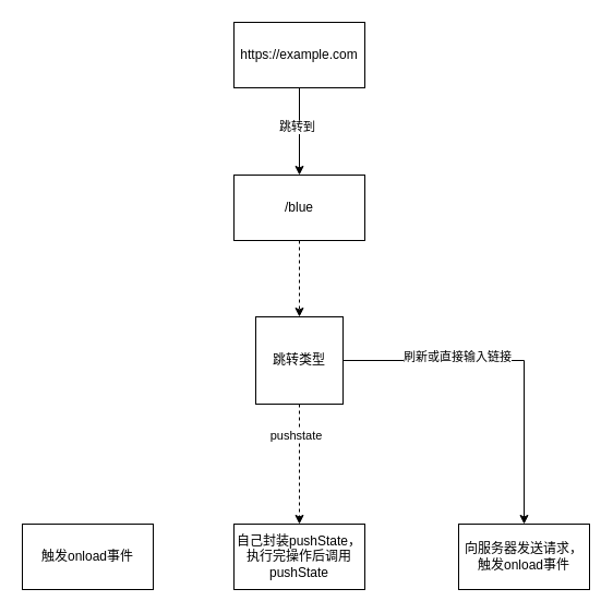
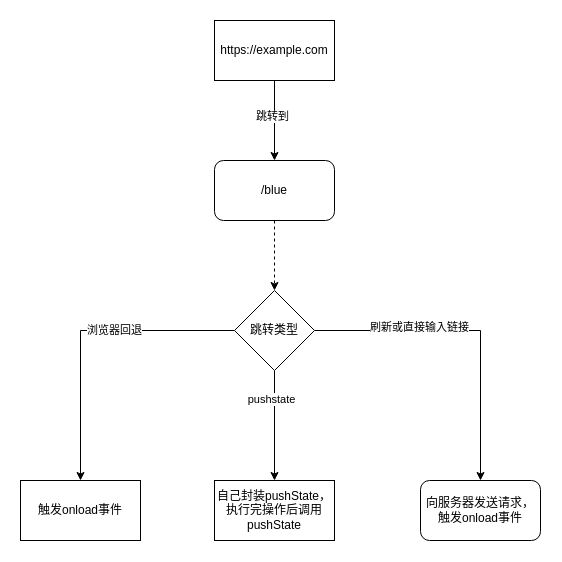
- <mxCell id="6" value="/blue" style="whiteSpace=wrap;html=1;rounded=0;" vertex="1" parent="1"><mxGeometry x="214" y="160" width="120" height="60" as="geometry" /></mxCell>
+ <mxCell id="6" value="/blue" style="whiteSpace=wrap;html=1;rounded=1;" vertex="1" parent="1"><mxGeometry x="214" y="160" width="120" height="60" as="geometry" /></mxCell>
+ <mxCell id="11" value="" style="edgeStyle=orthogonalEdgeStyle;rounded=0;orthogonalLoop=1;jettySize=auto;html=1;" edge="1" parent="1" source="13" target="16"><mxGeometry relative="1" as="geometry" /></mxCell>
+ <mxCell id="12" value="浏览器回退" style="edgeLabel;html=1;align=center;verticalAlign=middle;resizable=0;points=[];" vertex="1" connectable="0" parent="11"><mxGeometry x="-0.204" y="-1" relative="1" as="geometry"><mxPoint as="offset" /></mxGeometry></mxCell>
- <mxCell id="13" value="跳转类型" style="whiteSpace=wrap;html=1;rounded=0;" vertex="1" parent="1"><mxGeometry x="234" y="290" width="80" height="80" as="geometry" /></mxCell>
+ <mxCell id="13" value="跳转类型" style="rhombus;whiteSpace=wrap;html=1;rounded=0;" vertex="1" parent="1"><mxGeometry x="234" y="290" width="80" height="80" as="geometry" /></mxCell>
- <mxCell id="9" value="" style="edgeStyle=orthogonalEdgeStyle;rounded=0;orthogonalLoop=1;jettySize=auto;html=1;dashed=1;" edge="1" parent="1" source="13" target="15"><mxGeometry relative="1" as="geometry" /></mxCell>
+ <mxCell id="9" value="" style="edgeStyle=orthogonalEdgeStyle;rounded=0;orthogonalLoop=1;jettySize=auto;html=1;" edge="1" parent="1" source="13" target="15"><mxGeometry relative="1" as="geometry" /></mxCell>
- <mxCell id="14" value="向服务器发送请求，触发onload事件" style="whiteSpace=wrap;html=1;rounded=0;" vertex="1" parent="1"><mxGeometry x="420" y="480" width="120" height="60" as="geometry" /></mxCell>
+ <mxCell id="14" value="向服务器发送请求，触发onload事件" style="whiteSpace=wrap;html=1;rounded=1;" vertex="1" parent="1"><mxGeometry x="420" y="480" width="120" height="60" as="geometry" /></mxCell>
